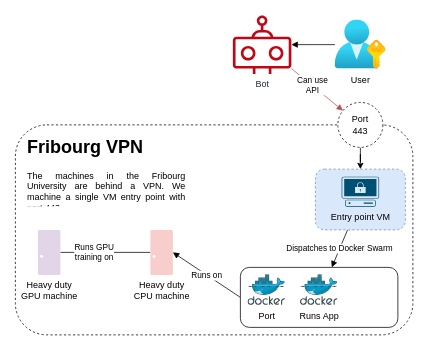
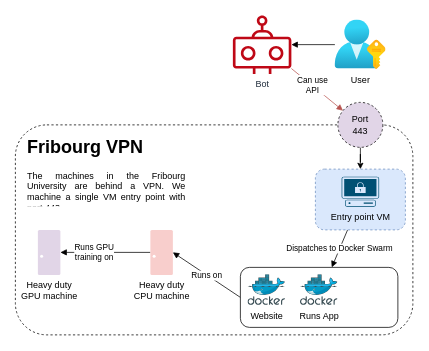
- <mxCell id="4" value="Port&lt;br&gt;443" style="ellipse;whiteSpace=wrap;html=1;dashed=1;" vertex="1" parent="1"><mxGeometry x="450" y="136" width="60" height="60" as="geometry" /></mxCell>
+ <mxCell id="4" value="Port&lt;br&gt;443" style="ellipse;whiteSpace=wrap;html=1;dashed=1;fillColor=#e1d5e7;" vertex="1" parent="1"><mxGeometry x="450" y="136" width="60" height="60" as="geometry" /></mxCell>
- <mxCell id="6" style="edgeStyle=orthogonalEdgeStyle;rounded=0;orthogonalLoop=1;jettySize=auto;html=1;startArrow=none;startFill=0;endArrow=none;endFill=1;" edge="1" parent="1" source="8" target="12"><mxGeometry relative="1" as="geometry" /></mxCell>
+ <mxCell id="6" style="edgeStyle=orthogonalEdgeStyle;rounded=0;orthogonalLoop=1;jettySize=auto;html=1;startArrow=none;startFill=0;endArrow=block;endFill=1;" edge="1" parent="1" source="8" target="12"><mxGeometry relative="1" as="geometry" /></mxCell>
- <mxCell id="21" value="Port" style="sketch=0;aspect=fixed;html=1;points=[];align=center;image;fontSize=12;image=img/lib/mscae/Docker.svg;strokeColor=default;" vertex="1" parent="1"><mxGeometry x="330" y="365.5" width="50" height="41" as="geometry" /></mxCell>
+ <mxCell id="21" value="Website" style="sketch=0;aspect=fixed;html=1;points=[];align=center;image;fontSize=12;image=img/lib/mscae/Docker.svg;strokeColor=default;" vertex="1" parent="1"><mxGeometry x="330" y="365.5" width="50" height="41" as="geometry" /></mxCell>
